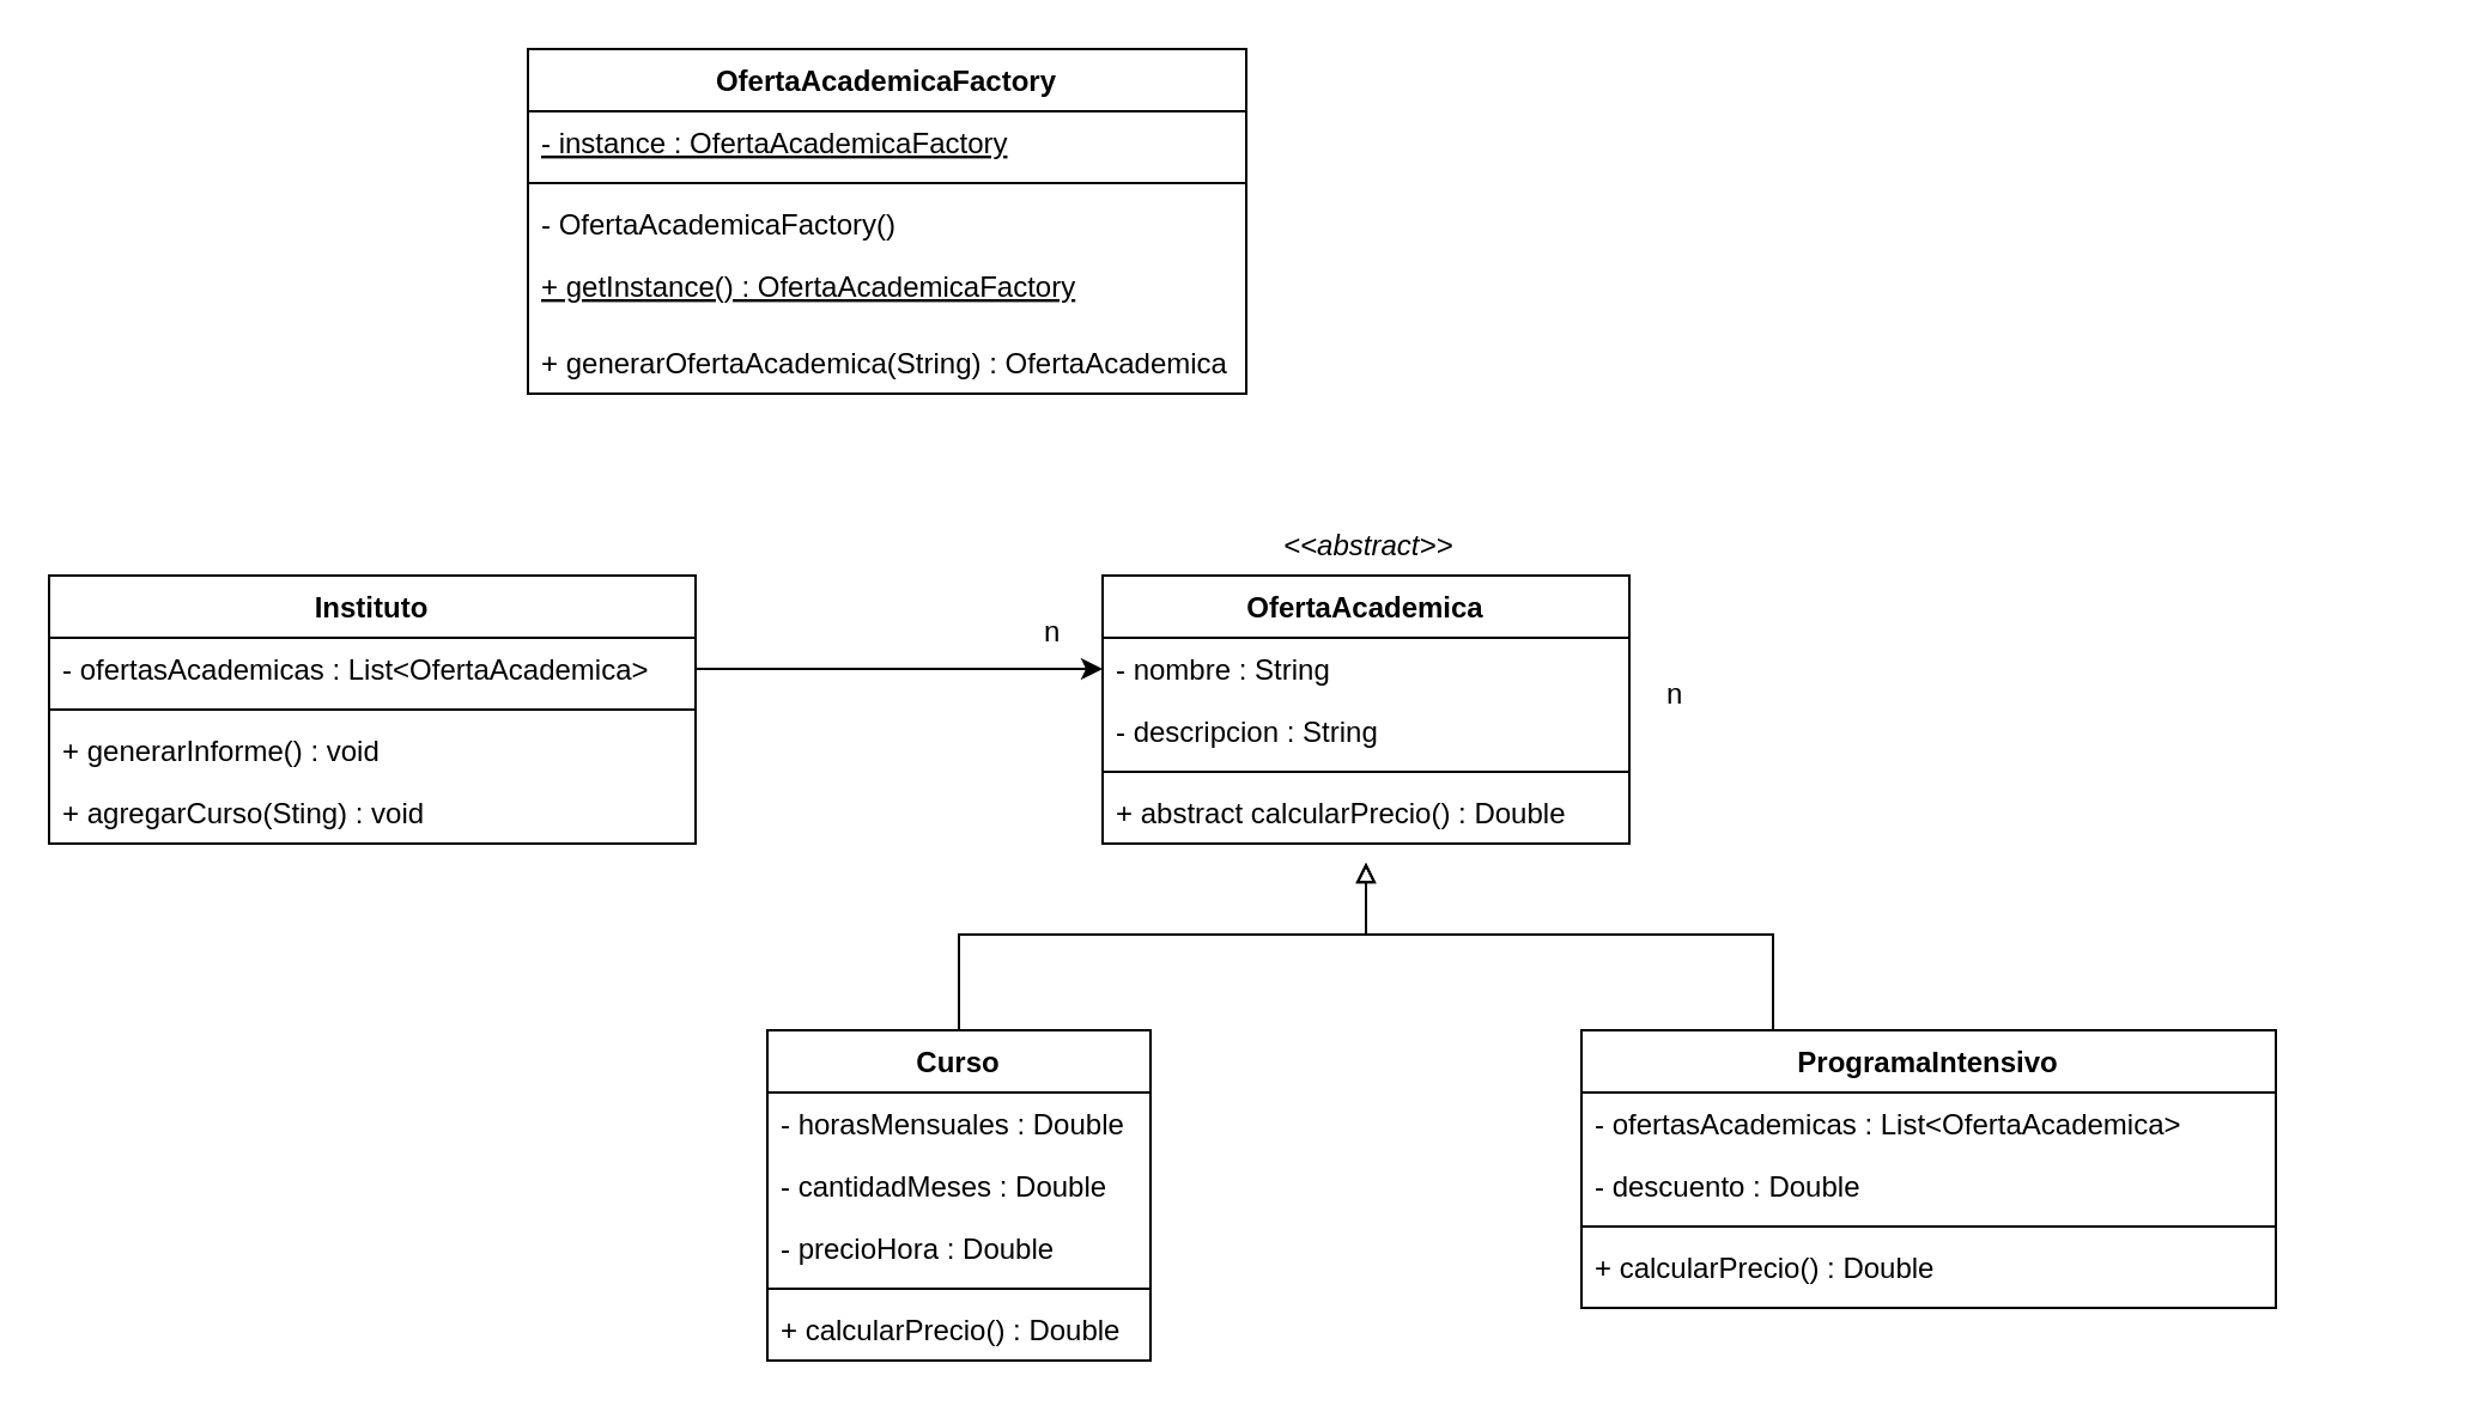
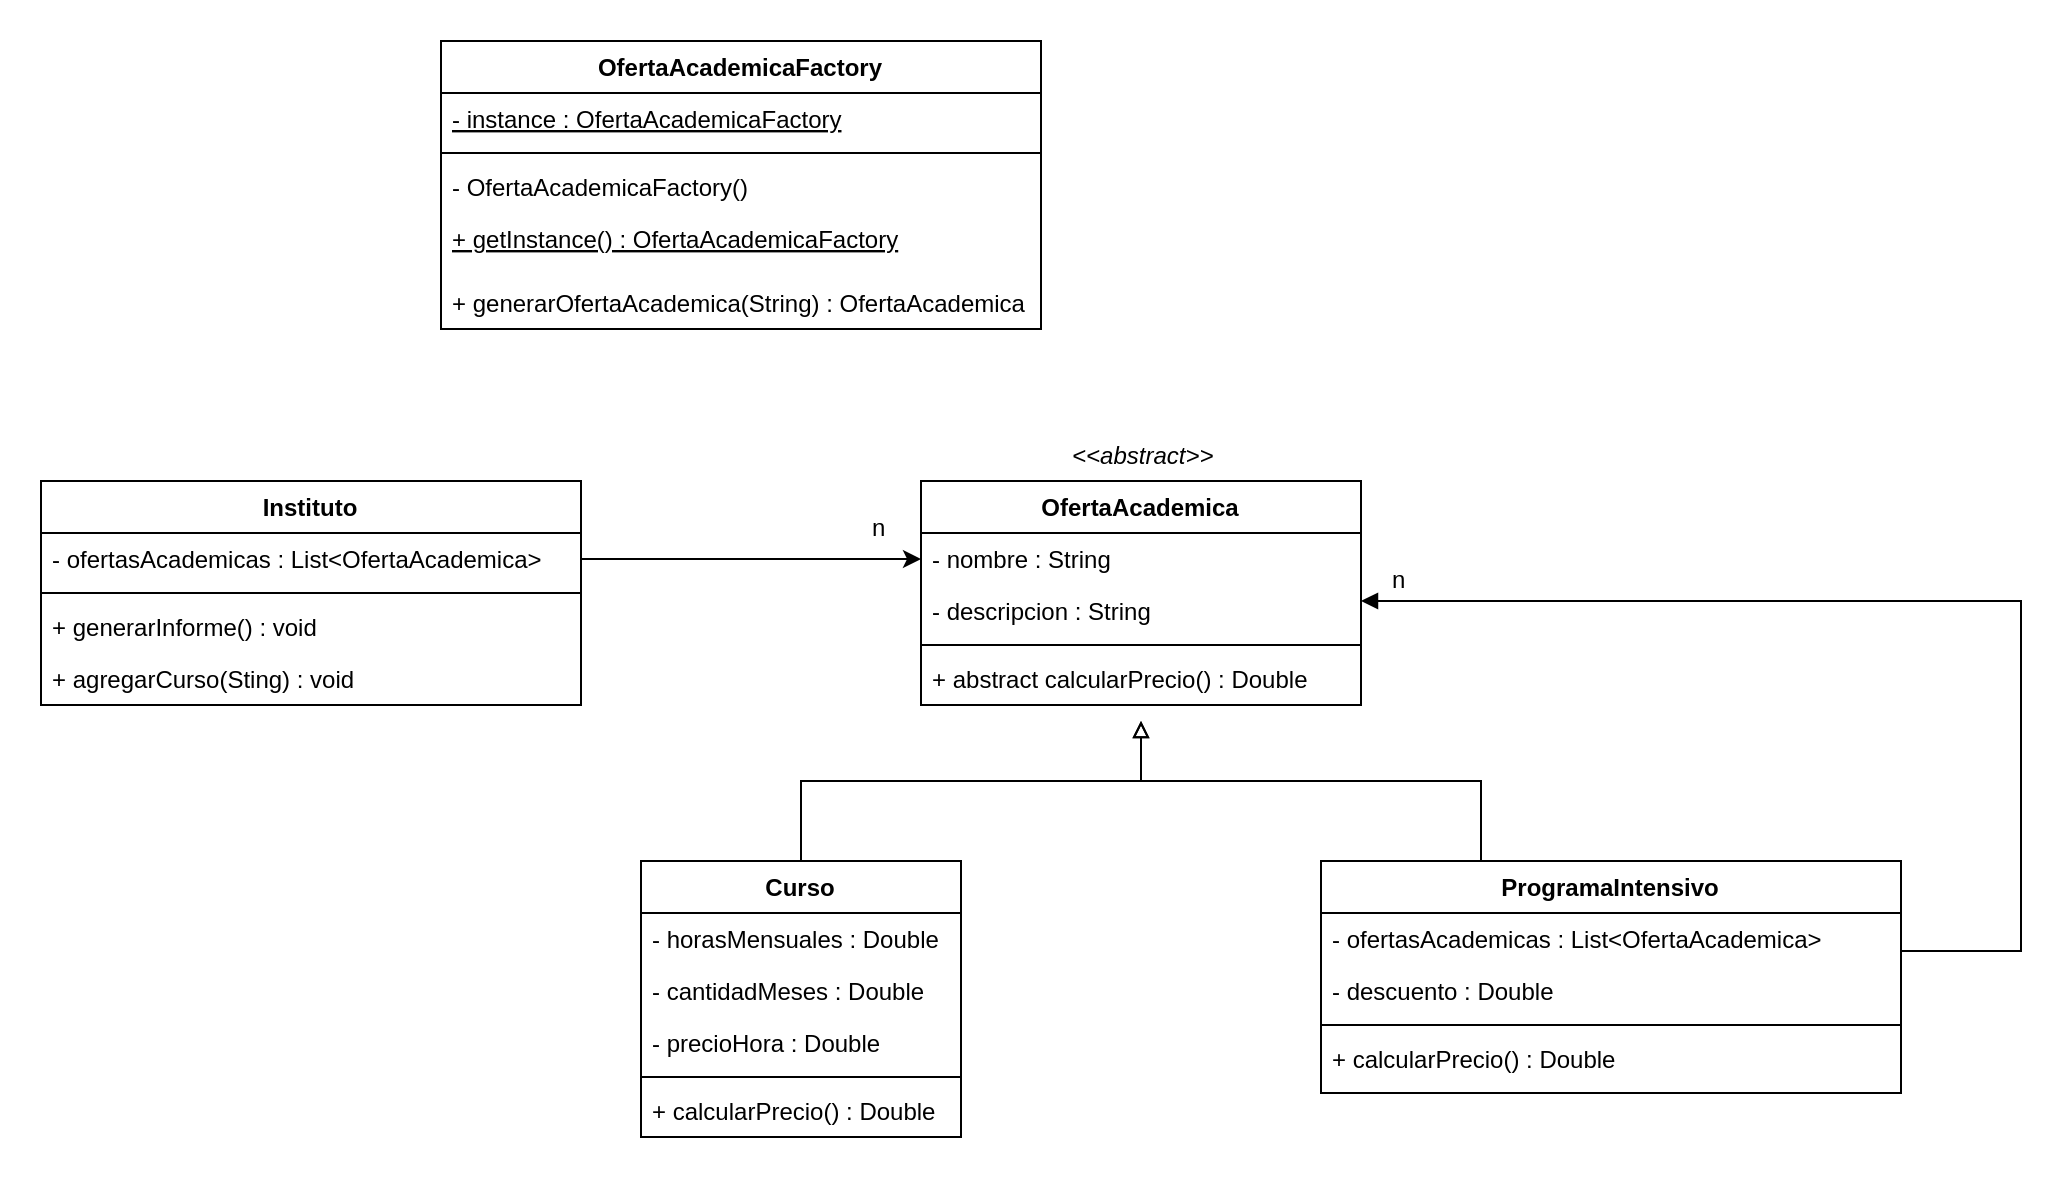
+ <mxCell id="15" style="edgeStyle=orthogonalEdgeStyle;rounded=0;orthogonalLoop=1;jettySize=auto;html=1;endArrow=block;endFill=1;" edge="1" parent="1" source="16" target="23"><mxGeometry relative="1" as="geometry"><mxPoint x="700" y="300" as="targetPoint" /><Array as="points"><mxPoint x="1010" y="475" /><mxPoint x="1010" y="300" /></Array></mxGeometry></mxCell>
